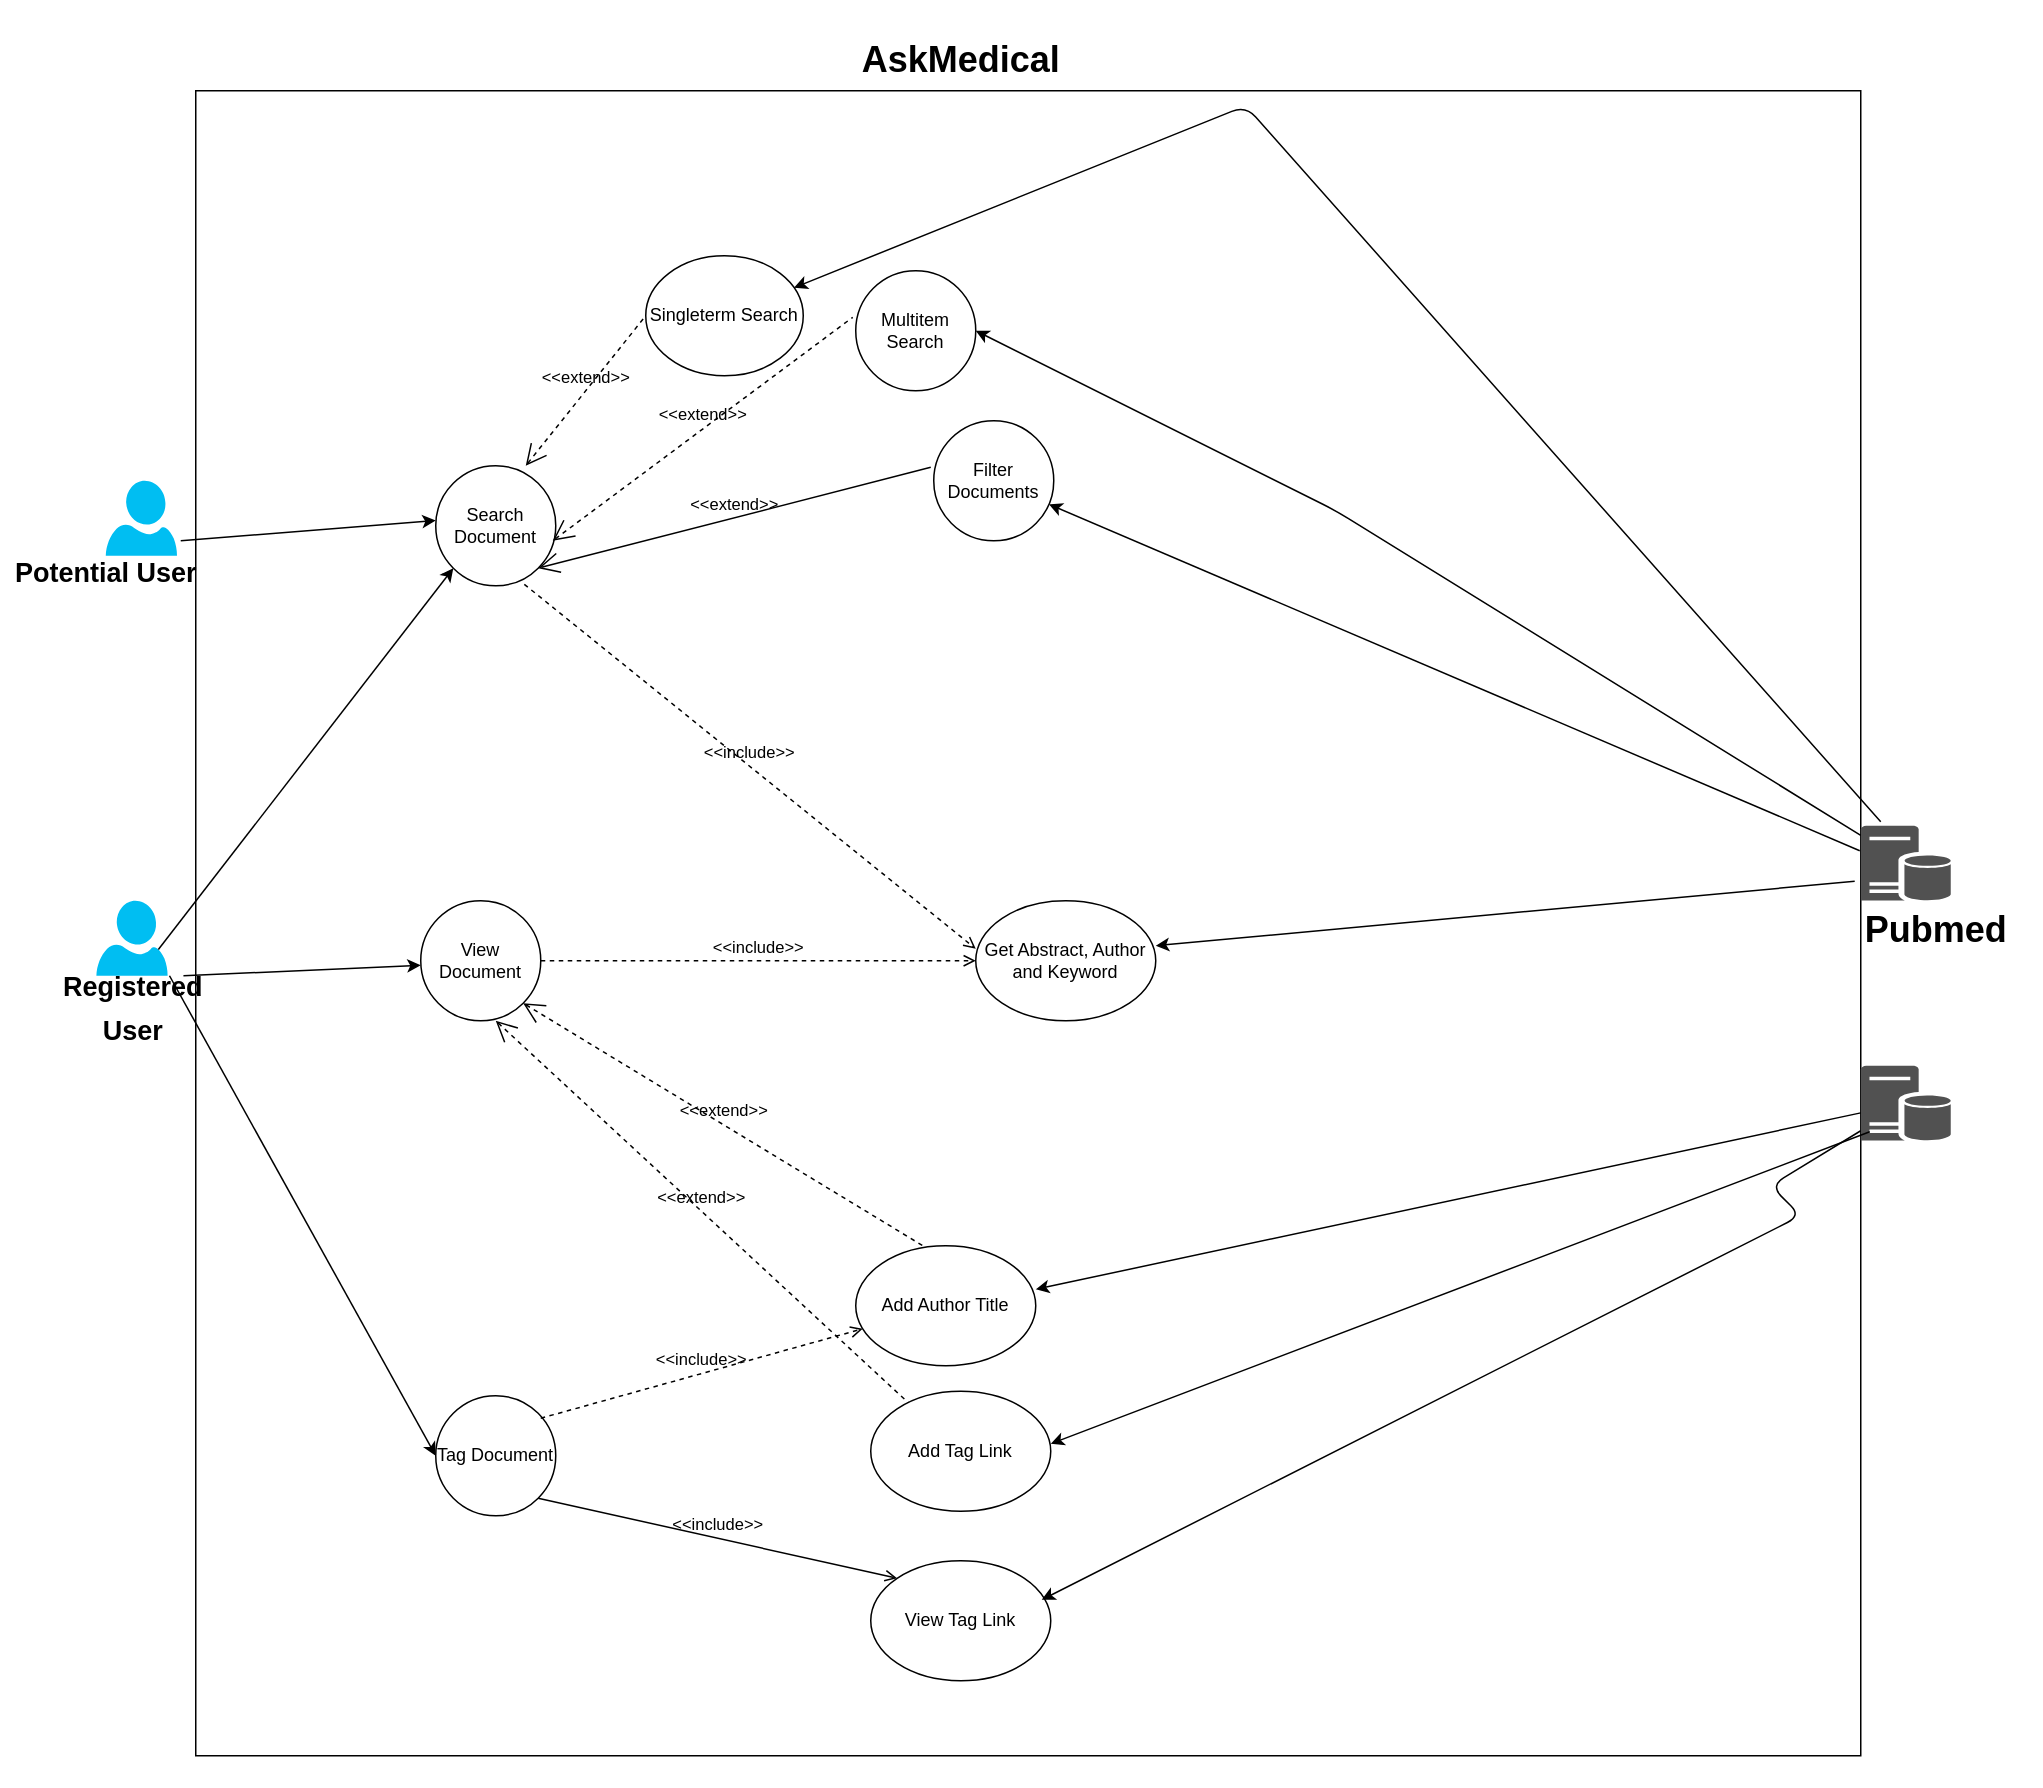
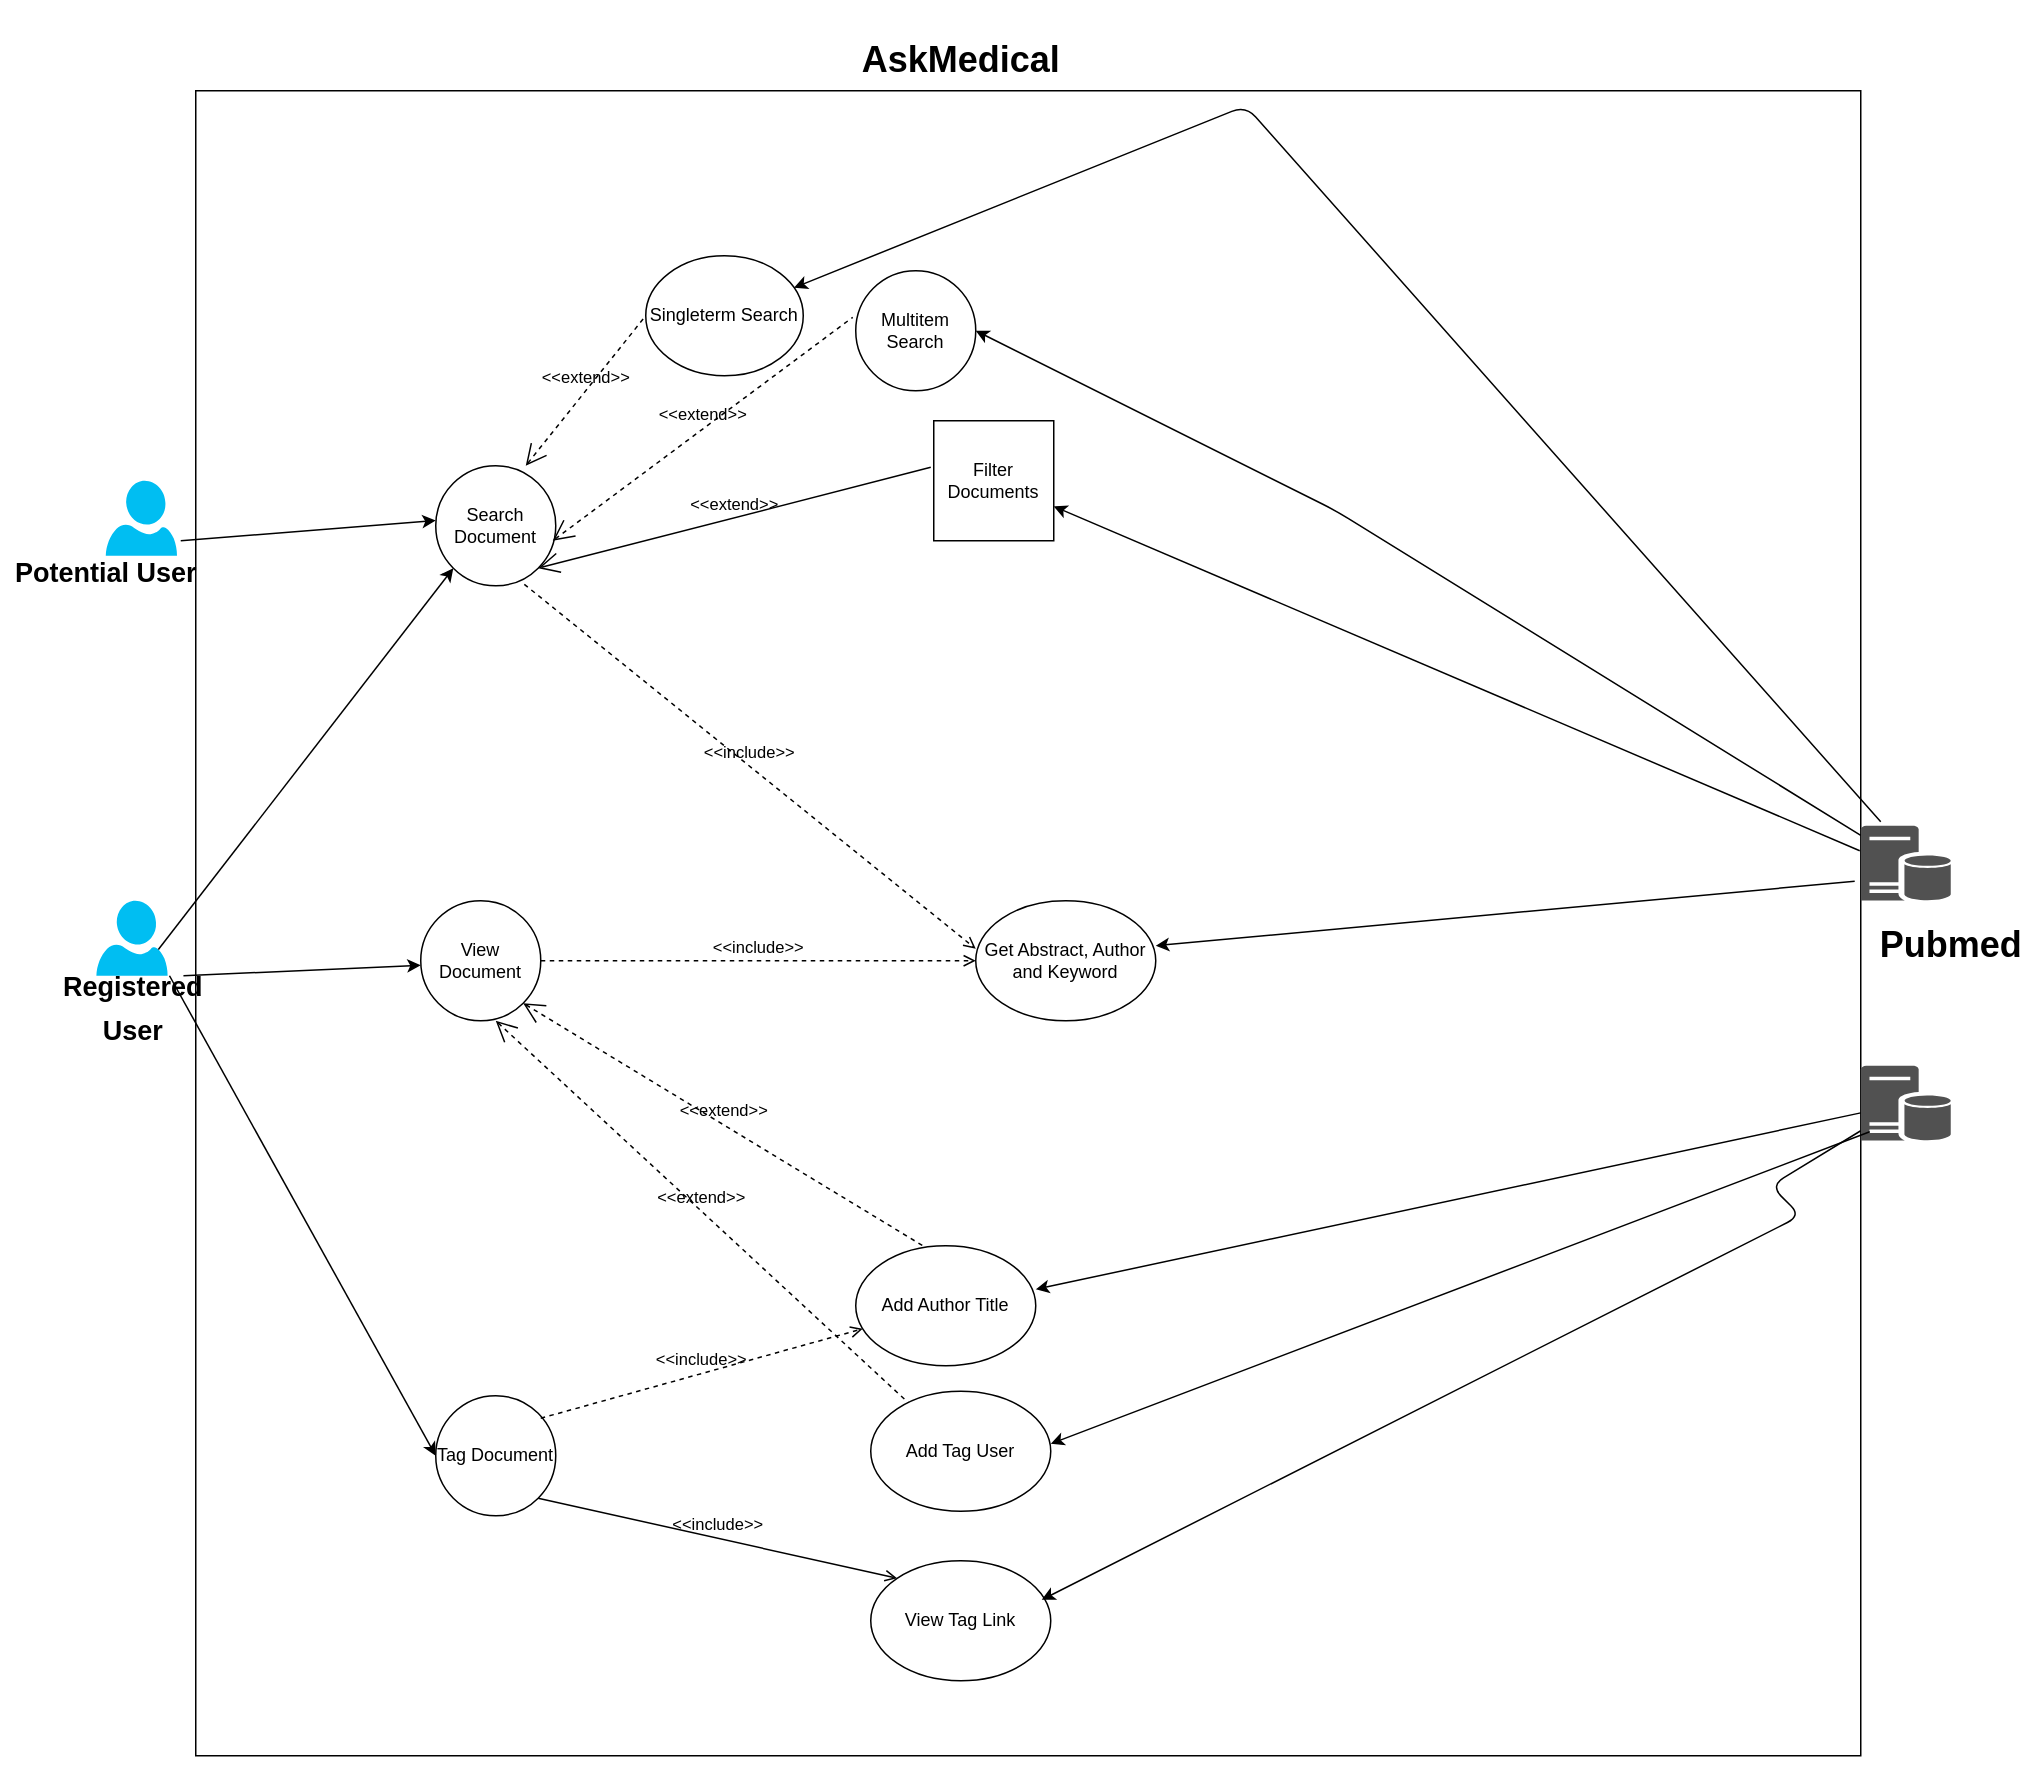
- <mxCell id="16" value="Filter Documents" style="ellipse;whiteSpace=wrap;html=1;aspect=fixed;" vertex="1" parent="1"><mxGeometry x="622" y="280" width="80" height="80" as="geometry" /></mxCell>
+ <mxCell id="16" value="Filter Documents" style="whiteSpace=wrap;html=1;aspect=fixed;rounded=0;" vertex="1" parent="1"><mxGeometry x="622" y="280" width="80" height="80" as="geometry" /></mxCell>
- <mxCell id="21" value="Pubmed" style="text;strokeColor=none;fillColor=none;html=1;fontSize=24;fontStyle=1;verticalAlign=middle;align=center;" vertex="1" parent="1"><mxGeometry x="1240" y="600" width="100" height="40" as="geometry" /></mxCell>
+ <mxCell id="21" value="Pubmed" style="text;strokeColor=none;fillColor=none;html=1;fontSize=24;fontStyle=1;verticalAlign=middle;align=center;" vertex="1" parent="1"><mxGeometry x="1250" y="610" width="100" height="40" as="geometry" /></mxCell>
- <mxCell id="27" value="Add Tag Link" style="ellipse;whiteSpace=wrap;html=1;" vertex="1" parent="1"><mxGeometry x="580" y="927" width="120" height="80" as="geometry" /></mxCell>
+ <mxCell id="27" value="Add Tag User" style="ellipse;whiteSpace=wrap;html=1;" vertex="1" parent="1"><mxGeometry x="580" y="927" width="120" height="80" as="geometry" /></mxCell>
